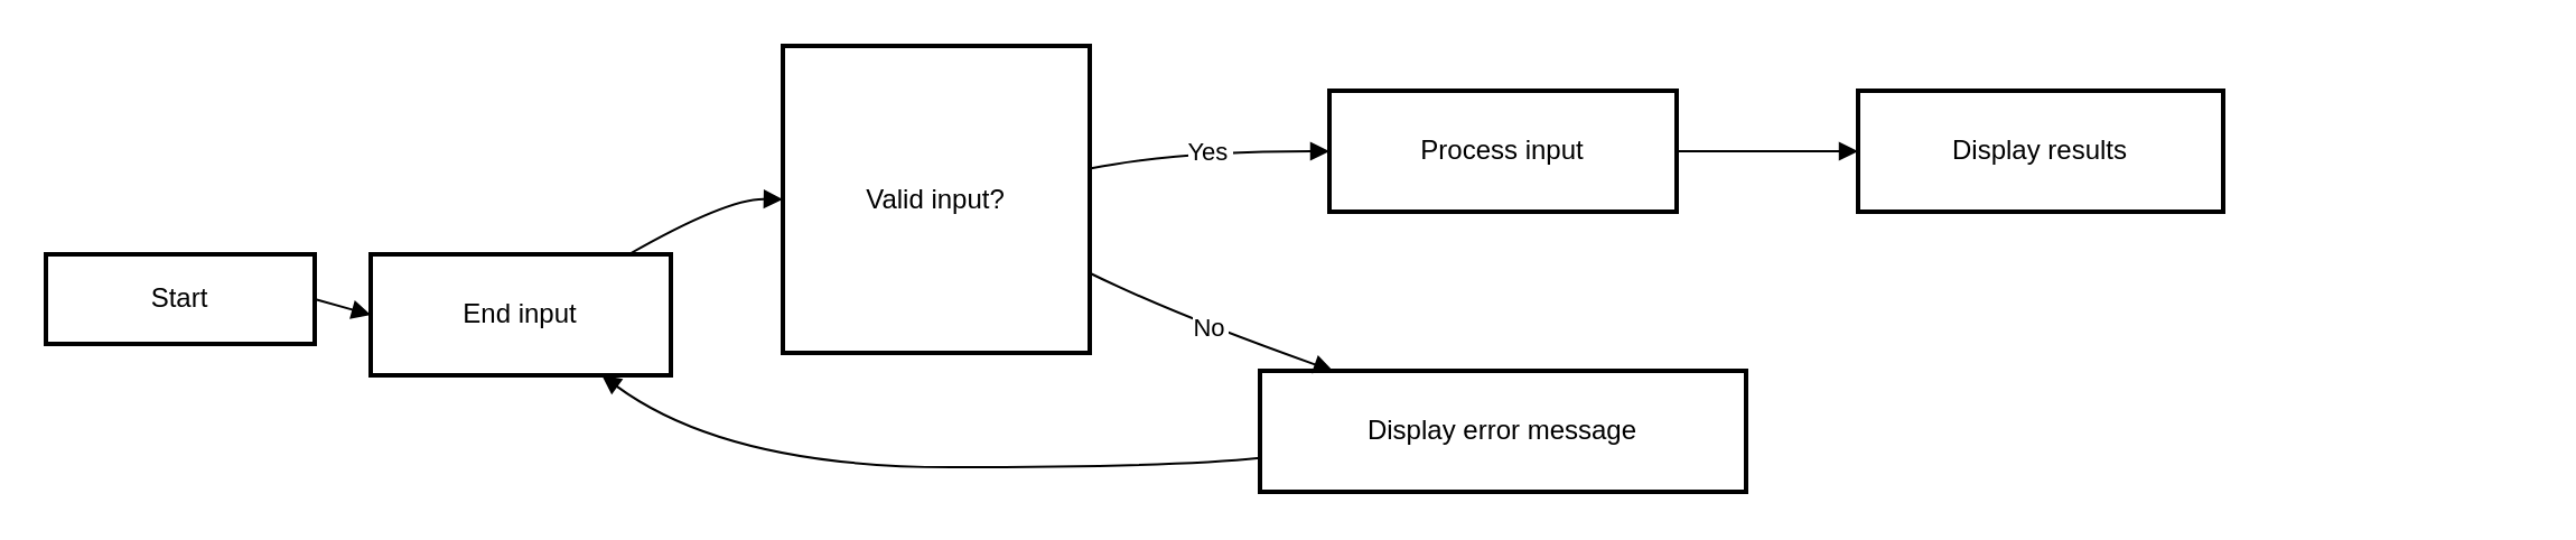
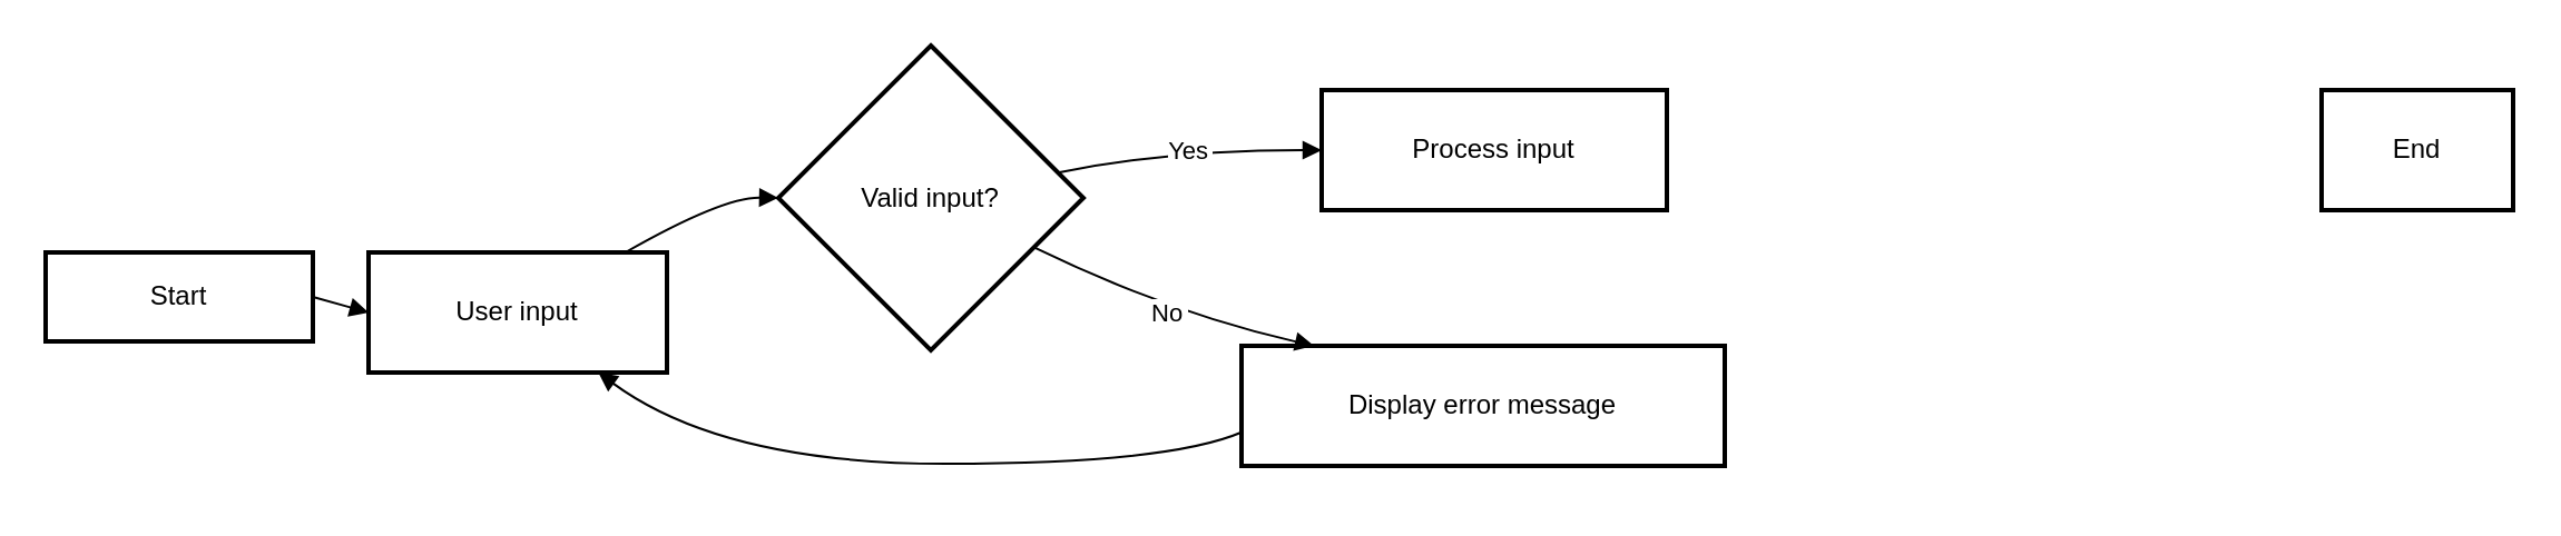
- <mxCell id="12" value="" style="curved=1;startArrow=none;endArrow=block;exitX=1;exitY=0.5;entryX=0;entryY=0.5;" edge="1" parent="1" source="5" target="6"><mxGeometry relative="1" as="geometry"><Array as="points" /></mxGeometry></mxCell>
- <mxCell id="6" value="Display results" style="whiteSpace=wrap;strokeWidth=2;" vertex="1" parent="1"><mxGeometry x="829" y="40" width="163" height="54" as="geometry" /></mxCell>
+ <mxCell id="8" value="End" style="whiteSpace=wrap;strokeWidth=2;" vertex="1" parent="1"><mxGeometry x="1042" y="40" width="86" height="54" as="geometry" /></mxCell>
- <mxCell id="4" value="Valid input?" style="strokeWidth=2;whiteSpace=wrap;rounded=0;" vertex="1" parent="1"><mxGeometry x="349" y="20" width="137" height="137" as="geometry" /></mxCell>
+ <mxCell id="4" value="Valid input?" style="rhombus;strokeWidth=2;whiteSpace=wrap;" vertex="1" parent="1"><mxGeometry x="349" y="20" width="137" height="137" as="geometry" /></mxCell>
- <mxCell id="3" value="End input" style="whiteSpace=wrap;strokeWidth=2;" vertex="1" parent="1"><mxGeometry x="165" y="113" width="134" height="54" as="geometry" /></mxCell>
+ <mxCell id="3" value="User input" style="whiteSpace=wrap;strokeWidth=2;" vertex="1" parent="1"><mxGeometry x="165" y="113" width="134" height="54" as="geometry" /></mxCell>
- <mxCell id="7" value="Display error message" style="whiteSpace=wrap;strokeWidth=2;" vertex="1" parent="1"><mxGeometry x="562" y="165" width="217" height="54" as="geometry" /></mxCell>
+ <mxCell id="7" value="Display error message" style="whiteSpace=wrap;strokeWidth=2;" vertex="1" parent="1"><mxGeometry x="557" y="155" width="217" height="54" as="geometry" /></mxCell>
